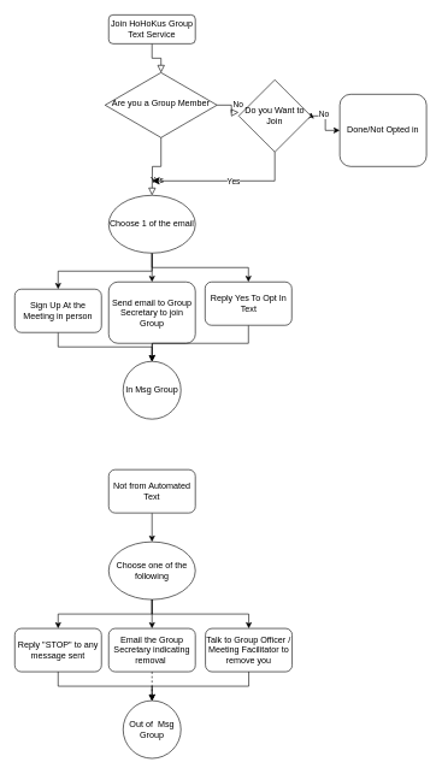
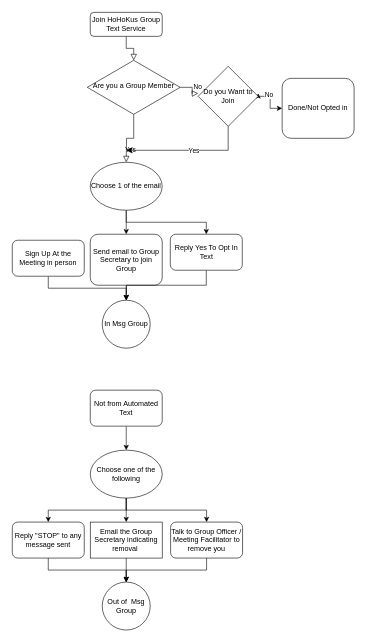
- <mxCell id="14" style="edgeStyle=orthogonalEdgeStyle;rounded=0;orthogonalLoop=1;jettySize=auto;html=1;exitX=0.5;exitY=1;exitDx=0;exitDy=0;entryX=0.5;entryY=0;entryDx=0;entryDy=0;" edge="1" parent="1" source="17" target="19"><mxGeometry relative="1" as="geometry" /></mxCell>
- <mxCell id="34" value="Email the Group Secretary indicating removal&amp;nbsp;" style="rounded=1;whiteSpace=wrap;html=1;" vertex="1" parent="1"><mxGeometry x="150" y="870" width="120" height="60" as="geometry" /></mxCell>
+ <mxCell id="34" value="Email the Group Secretary indicating removal&amp;nbsp;" style="whiteSpace=wrap;html=1;rounded=0;" vertex="1" parent="1"><mxGeometry x="150" y="870" width="120" height="60" as="geometry" /></mxCell>
- <mxCell id="33" style="edgeStyle=orthogonalEdgeStyle;rounded=0;orthogonalLoop=1;jettySize=auto;html=1;exitX=0.5;exitY=1;exitDx=0;exitDy=0;entryX=0.5;entryY=0;entryDx=0;entryDy=0;dashed=1;" edge="1" parent="1" source="34" target="37"><mxGeometry relative="1" as="geometry" /></mxCell>
+ <mxCell id="33" style="edgeStyle=orthogonalEdgeStyle;rounded=0;orthogonalLoop=1;jettySize=auto;html=1;exitX=0.5;exitY=1;exitDx=0;exitDy=0;entryX=0.5;entryY=0;entryDx=0;entryDy=0;" edge="1" parent="1" source="34" target="37"><mxGeometry relative="1" as="geometry" /></mxCell>
